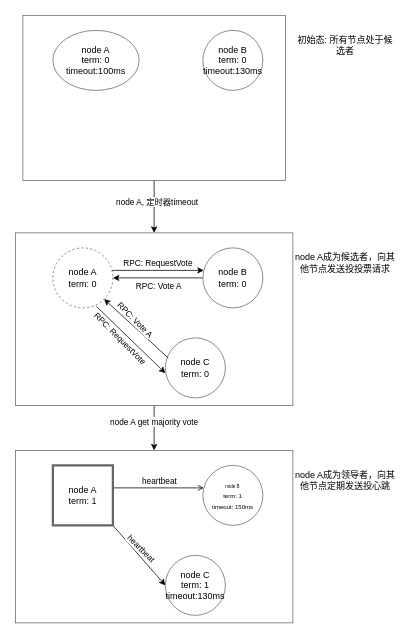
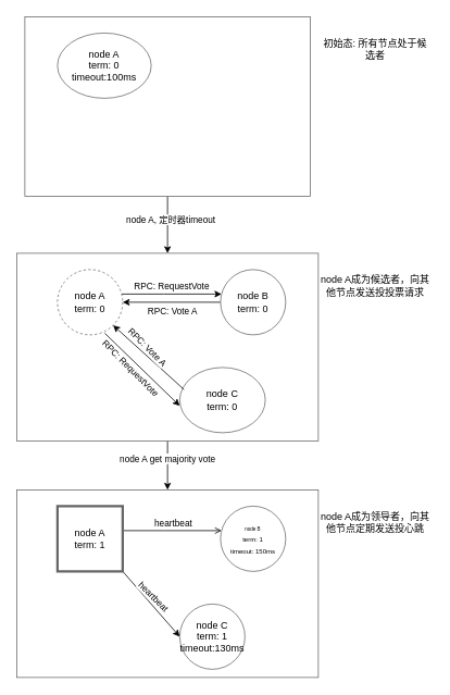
- <mxCell id="6" value="&lt;span&gt;node B&lt;/span&gt;&lt;br&gt;&lt;span&gt;term: 0&lt;/span&gt;&lt;br&gt;&lt;span&gt;timeout:130ms&lt;/span&gt;" style="ellipse;whiteSpace=wrap;html=1;aspect=fixed;strokeColor=#666666;" vertex="1" parent="1"><mxGeometry x="270" y="40" width="80" height="80" as="geometry" /></mxCell>
- <mxCell id="17" value="&lt;span&gt;node C&lt;/span&gt;&lt;br&gt;&lt;span&gt;term: 0&lt;/span&gt;" style="ellipse;whiteSpace=wrap;html=1;aspect=fixed;strokeColor=#666666;" vertex="1" parent="1"><mxGeometry x="220" y="450" width="80" height="80" as="geometry" /></mxCell>
+ <mxCell id="17" value="&lt;span&gt;node C&lt;/span&gt;&lt;br&gt;&lt;span&gt;term: 0&lt;/span&gt;" style="ellipse;whiteSpace=wrap;html=1;aspect=fixed;strokeColor=#666666;" vertex="1" parent="1"><mxGeometry x="220" y="450" width="105" height="80" as="geometry" /></mxCell>
